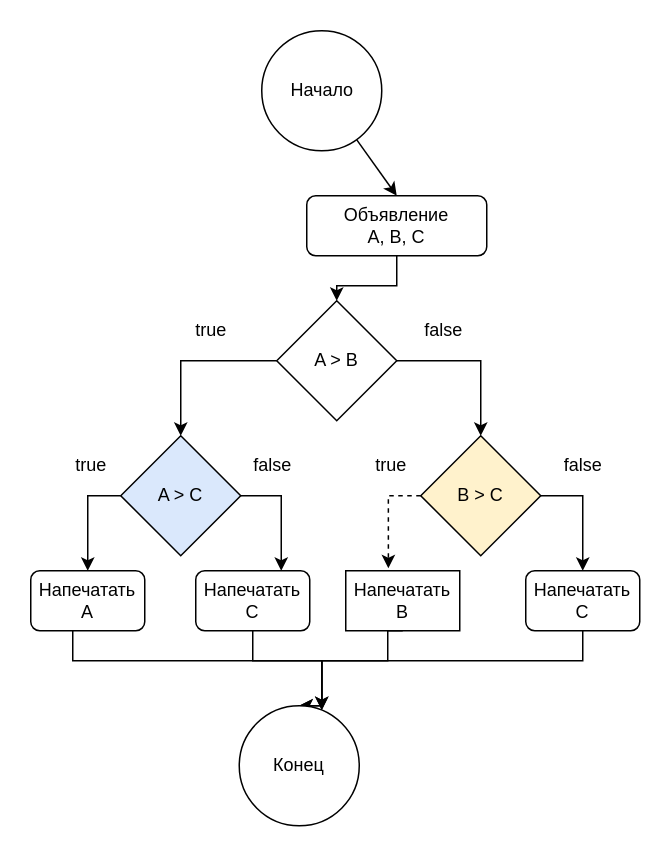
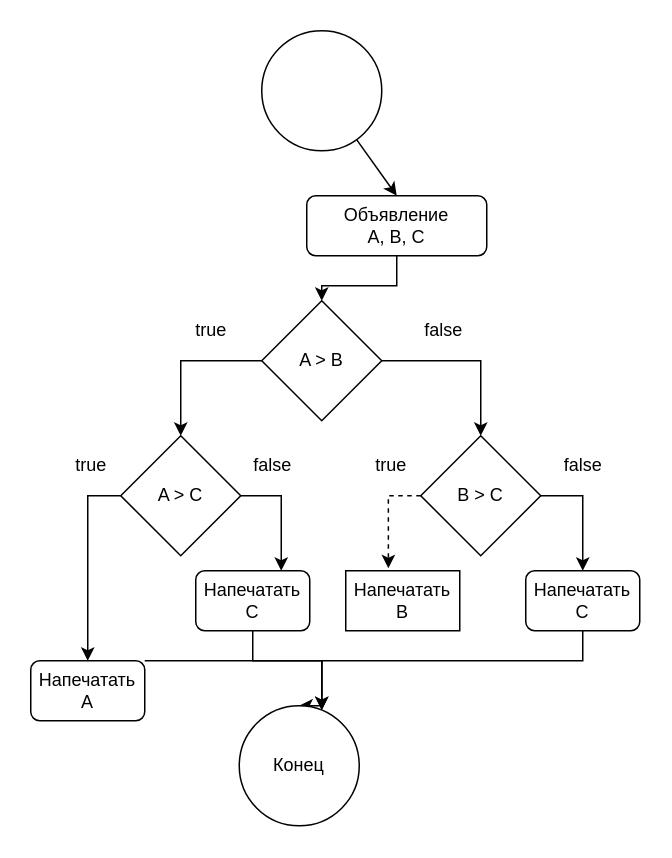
- <mxCell id="24" value="Начало" style="text;html=1;resizable=0;autosize=1;align=center;verticalAlign=middle;points=[];fillColor=none;strokeColor=none;rounded=0;" vertex="1" parent="1"><mxGeometry x="184" y="50" width="60" height="20" as="geometry" /></mxCell>
- <mxCell id="16" value="A &amp;gt; B" style="rhombus;whiteSpace=wrap;html=1;" vertex="1" parent="1"><mxGeometry x="184" y="200" width="80" height="80" as="geometry" /></mxCell>
+ <mxCell id="16" value="A &amp;gt; B" style="rhombus;whiteSpace=wrap;html=1;" vertex="1" parent="1"><mxGeometry x="174" y="200" width="80" height="80" as="geometry" /></mxCell>
- <mxCell id="13" value="A &amp;gt; C" style="rhombus;whiteSpace=wrap;html=1;fillColor=#dae8fc;" vertex="1" parent="1"><mxGeometry x="80" y="290" width="80" height="80" as="geometry" /></mxCell>
+ <mxCell id="13" value="A &amp;gt; C" style="rhombus;whiteSpace=wrap;html=1;" vertex="1" parent="1"><mxGeometry x="80" y="290" width="80" height="80" as="geometry" /></mxCell>
- <mxCell id="8" value="B &amp;gt; C" style="rhombus;whiteSpace=wrap;html=1;fillColor=#fff2cc;" vertex="1" parent="1"><mxGeometry x="280" y="290" width="80" height="80" as="geometry" /></mxCell>
+ <mxCell id="8" value="B &amp;gt; C" style="rhombus;whiteSpace=wrap;html=1;" vertex="1" parent="1"><mxGeometry x="280" y="290" width="80" height="80" as="geometry" /></mxCell>
- <mxCell id="18" value="Напечатать A" style="rounded=1;whiteSpace=wrap;html=1;" vertex="1" parent="1"><mxGeometry x="20" y="380" width="76" height="40" as="geometry" /></mxCell>
+ <mxCell id="18" value="Напечатать A" style="rounded=1;whiteSpace=wrap;html=1;" vertex="1" parent="1"><mxGeometry x="20" y="440" width="76" height="40" as="geometry" /></mxCell>
- <mxCell id="9" style="edgeStyle=orthogonalEdgeStyle;rounded=0;orthogonalLoop=1;jettySize=auto;html=1;exitX=0.5;exitY=1;exitDx=0;exitDy=0;entryX=0.5;entryY=0;entryDx=0;entryDy=0;" edge="1" parent="1" source="10" target="23"><mxGeometry relative="1" as="geometry"><Array as="points"><mxPoint x="258" y="420" /><mxPoint x="258" y="440" /><mxPoint x="214" y="440" /></Array></mxGeometry></mxCell>
